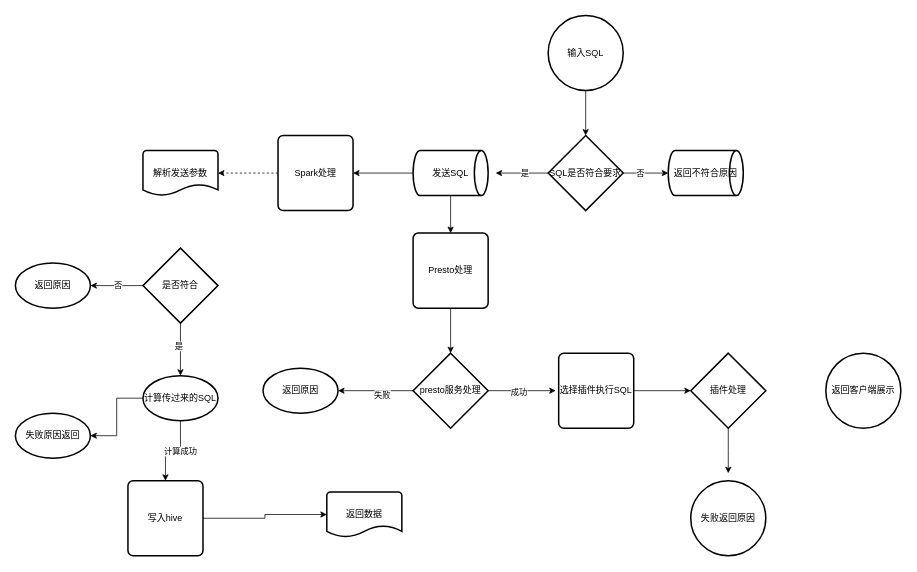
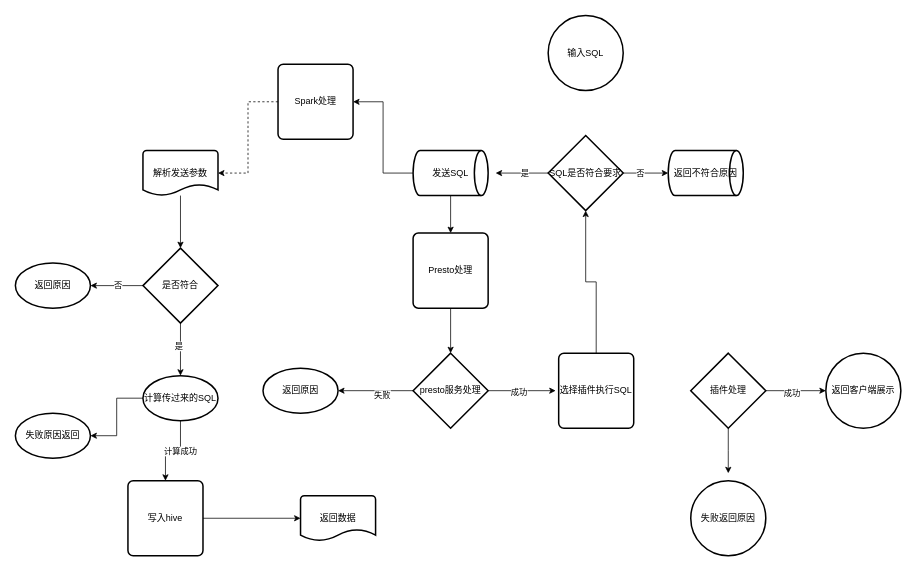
- <mxCell id="6" style="edgeStyle=orthogonalEdgeStyle;rounded=0;orthogonalLoop=1;jettySize=auto;html=1;entryX=0.5;entryY=0;entryDx=0;entryDy=0;entryPerimeter=0;" edge="1" parent="1" source="2" target="5"><mxGeometry relative="1" as="geometry" /></mxCell>
- <mxCell id="14" value="Spark处理" style="rounded=1;whiteSpace=wrap;html=1;absoluteArcSize=1;arcSize=14;strokeWidth=2;" vertex="1" parent="1"><mxGeometry x="370" y="180" width="100" height="100" as="geometry" /></mxCell>
+ <mxCell id="14" value="Spark处理" style="rounded=1;whiteSpace=wrap;html=1;absoluteArcSize=1;arcSize=14;strokeWidth=2;" vertex="1" parent="1"><mxGeometry x="370" y="85" width="100" height="100" as="geometry" /></mxCell>
+ <mxCell id="18" style="edgeStyle=orthogonalEdgeStyle;rounded=0;orthogonalLoop=1;jettySize=auto;html=1;entryX=0.5;entryY=0;entryDx=0;entryDy=0;entryPerimeter=0;" edge="1" parent="1" source="15" target="17"><mxGeometry relative="1" as="geometry" /></mxCell>
- <mxCell id="42" style="edgeStyle=orthogonalEdgeStyle;rounded=0;orthogonalLoop=1;jettySize=auto;html=1;entryX=0;entryY=0.5;entryDx=0;entryDy=0;entryPerimeter=0;" edge="1" parent="1" source="39" target="41"><mxGeometry relative="1" as="geometry" /></mxCell>
+ <mxCell id="42" style="edgeStyle=orthogonalEdgeStyle;rounded=0;orthogonalLoop=1;jettySize=auto;html=1;" edge="1" parent="1" source="39" target="5"><mxGeometry relative="1" as="geometry" /></mxCell>
+ <mxCell id="44" style="edgeStyle=orthogonalEdgeStyle;rounded=0;orthogonalLoop=1;jettySize=auto;html=1;entryX=0;entryY=0.5;entryDx=0;entryDy=0;entryPerimeter=0;" edge="1" parent="1" source="41" target="43"><mxGeometry relative="1" as="geometry" /></mxCell>
+ <mxCell id="45" value="成功" style="edgeLabel;html=1;align=center;verticalAlign=middle;resizable=0;points=[];" vertex="1" connectable="0" parent="44"><mxGeometry x="-0.15" y="-2" relative="1" as="geometry"><mxPoint as="offset" /></mxGeometry></mxCell>
- <mxCell id="30" value="返回数据" style="strokeWidth=2;html=1;shape=mxgraph.flowchart.document2;whiteSpace=wrap;size=0.25;" vertex="1" parent="1"><mxGeometry x="435" y="655" width="100" height="60" as="geometry" /></mxCell>
+ <mxCell id="30" value="返回数据" style="strokeWidth=2;html=1;shape=mxgraph.flowchart.document2;whiteSpace=wrap;size=0.25;" vertex="1" parent="1"><mxGeometry x="400" y="660" width="100" height="60" as="geometry" /></mxCell>
